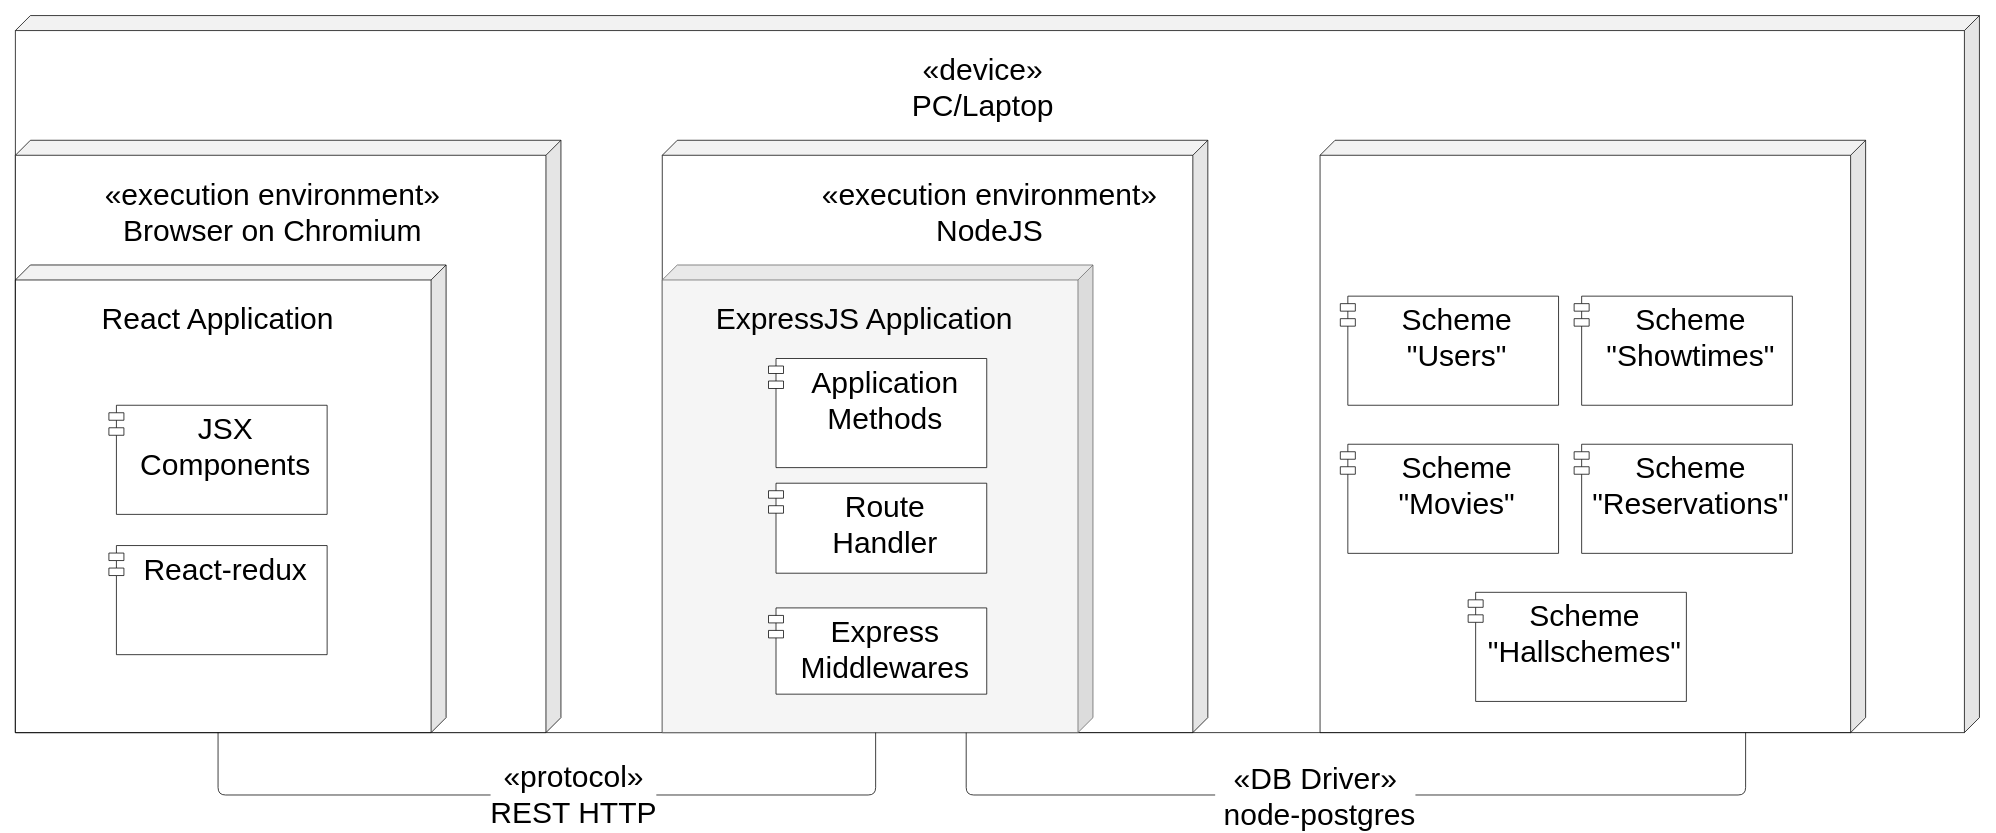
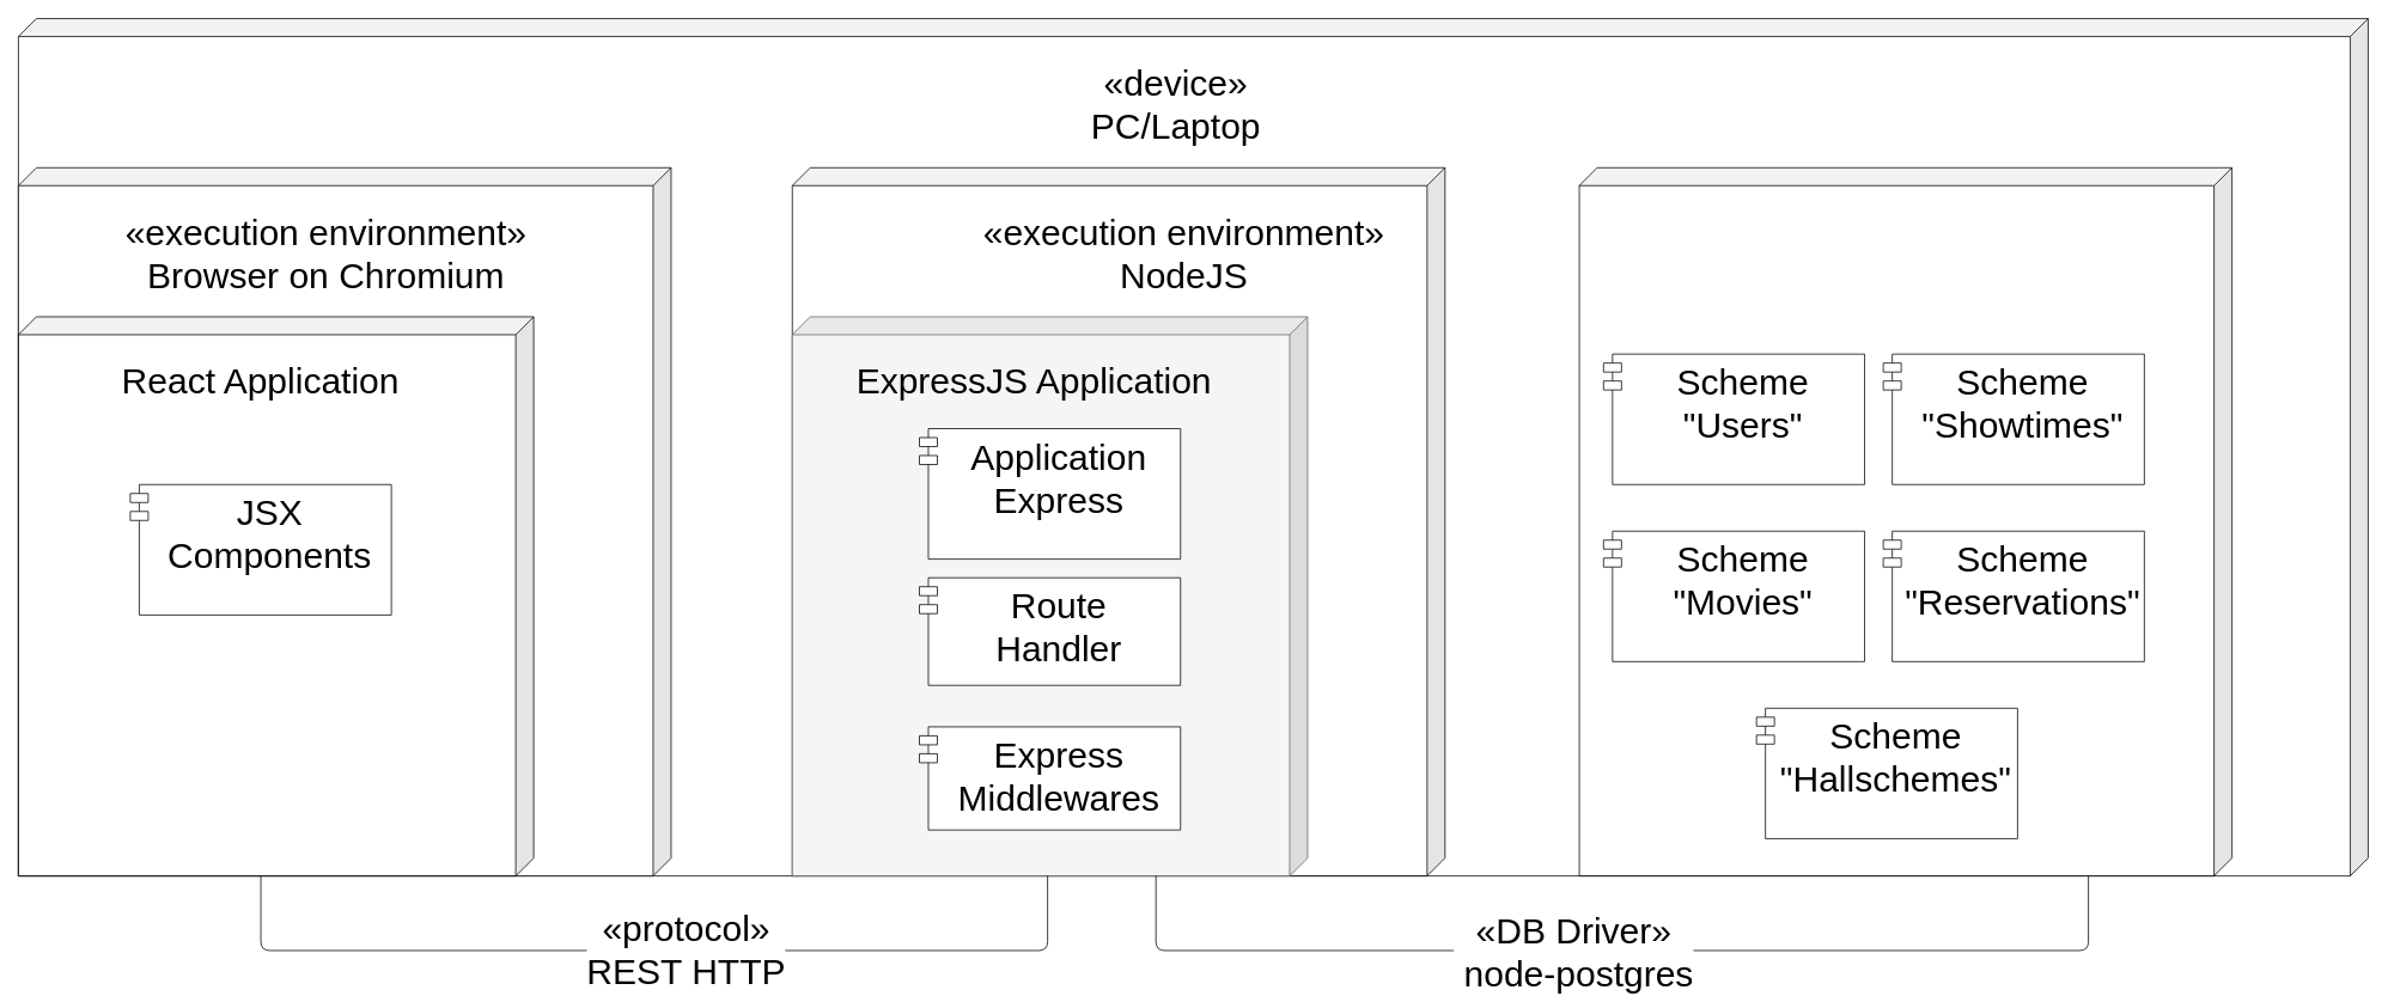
- <mxCell id="19" value="Application&#10;Methods" style="shape=module;align=left;spacingLeft=20;align=center;verticalAlign=top;fontSize=40;" parent="2" vertex="1"><mxGeometry x="1004.052" y="457.182" width="290.933" height="145.467" as="geometry" /></mxCell>
+ <mxCell id="19" value="Application&#10;Express" style="shape=module;align=left;spacingLeft=20;align=center;verticalAlign=top;fontSize=40;" parent="2" vertex="1"><mxGeometry x="1004.052" y="457.182" width="290.933" height="145.467" as="geometry" /></mxCell>
- <mxCell id="11" value="React-redux" style="shape=module;align=left;spacingLeft=20;align=center;verticalAlign=top;fontSize=40;" parent="2" vertex="1"><mxGeometry x="124.686" y="706.554" width="290.933" height="145.467" as="geometry" /></mxCell>
